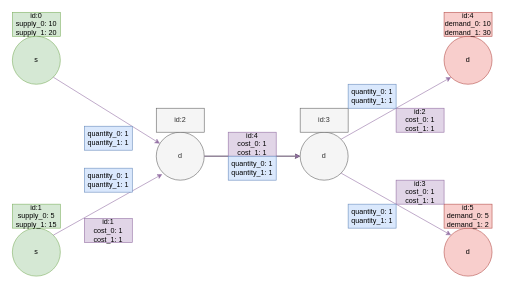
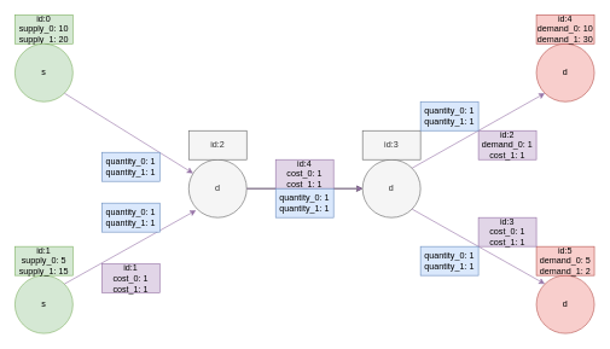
- <mxCell id="22" value="id:2&lt;div&gt;cost_0: 1&lt;/div&gt;&lt;div&gt;cost_1: 1&lt;/div&gt;" style="text;html=1;align=center;verticalAlign=middle;whiteSpace=wrap;rounded=0;fillColor=#e1d5e7;strokeColor=#9673a6;" vertex="1" parent="1"><mxGeometry x="660" y="180" width="80" height="40" as="geometry" /></mxCell>
+ <mxCell id="22" value="id:2&lt;div&gt;demand_0: 1&lt;/div&gt;&lt;div&gt;cost_1: 1&lt;/div&gt;" style="text;html=1;align=center;verticalAlign=middle;whiteSpace=wrap;rounded=0;fillColor=#e1d5e7;strokeColor=#9673a6;" vertex="1" parent="1"><mxGeometry x="660" y="180" width="80" height="40" as="geometry" /></mxCell>
